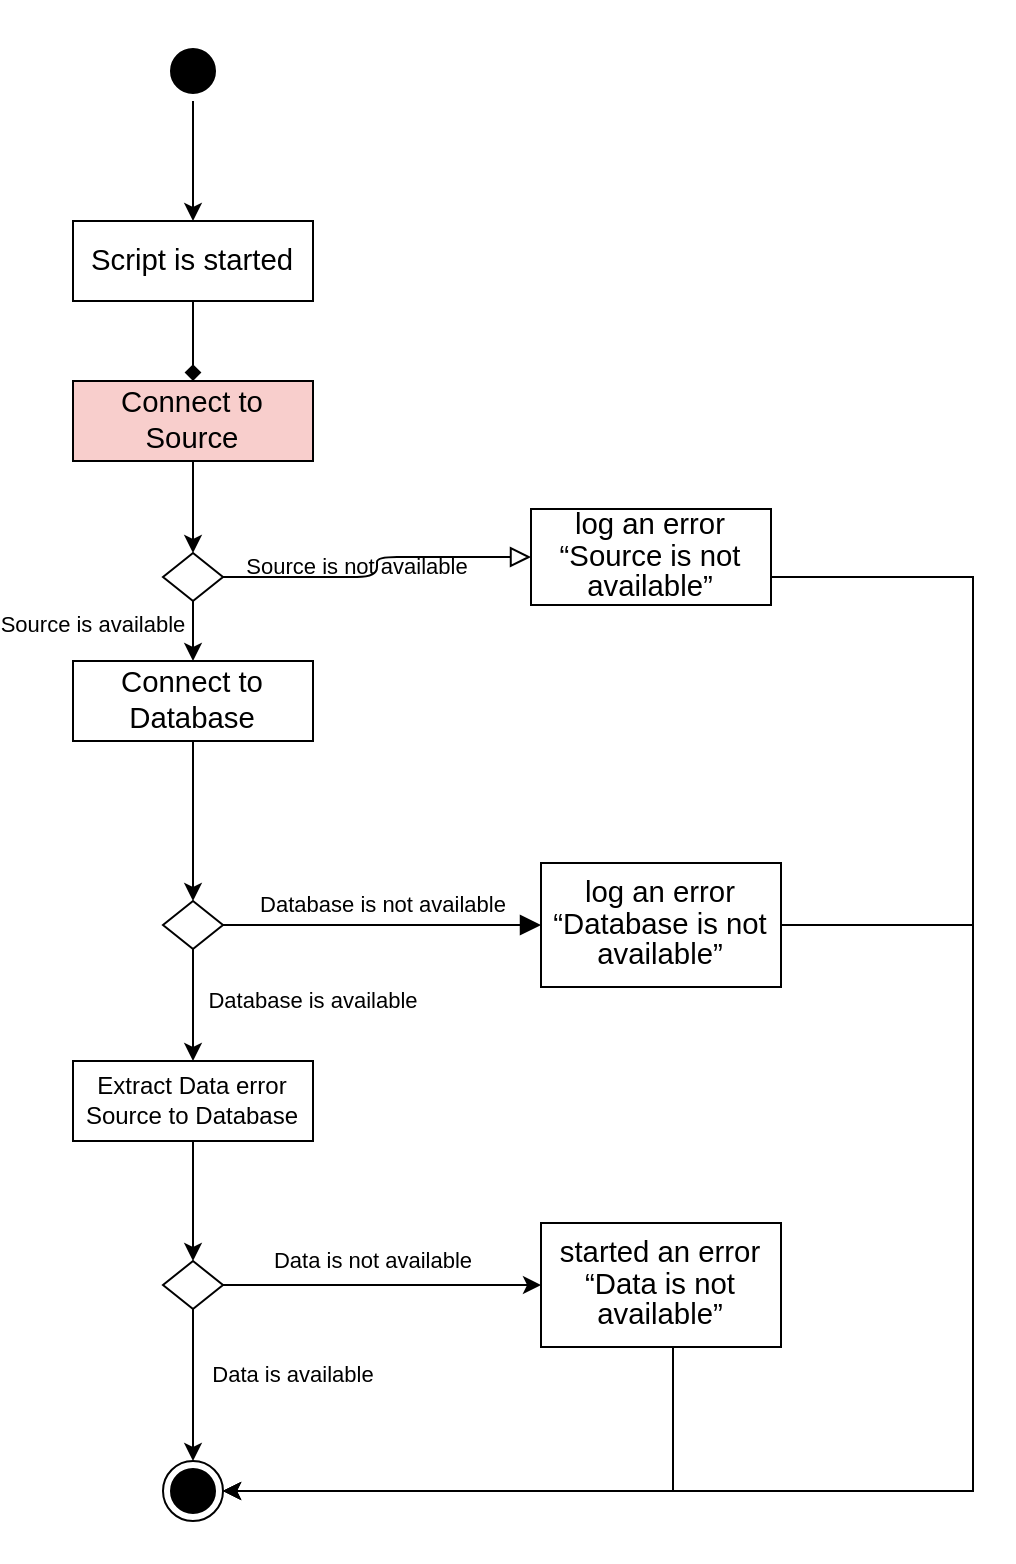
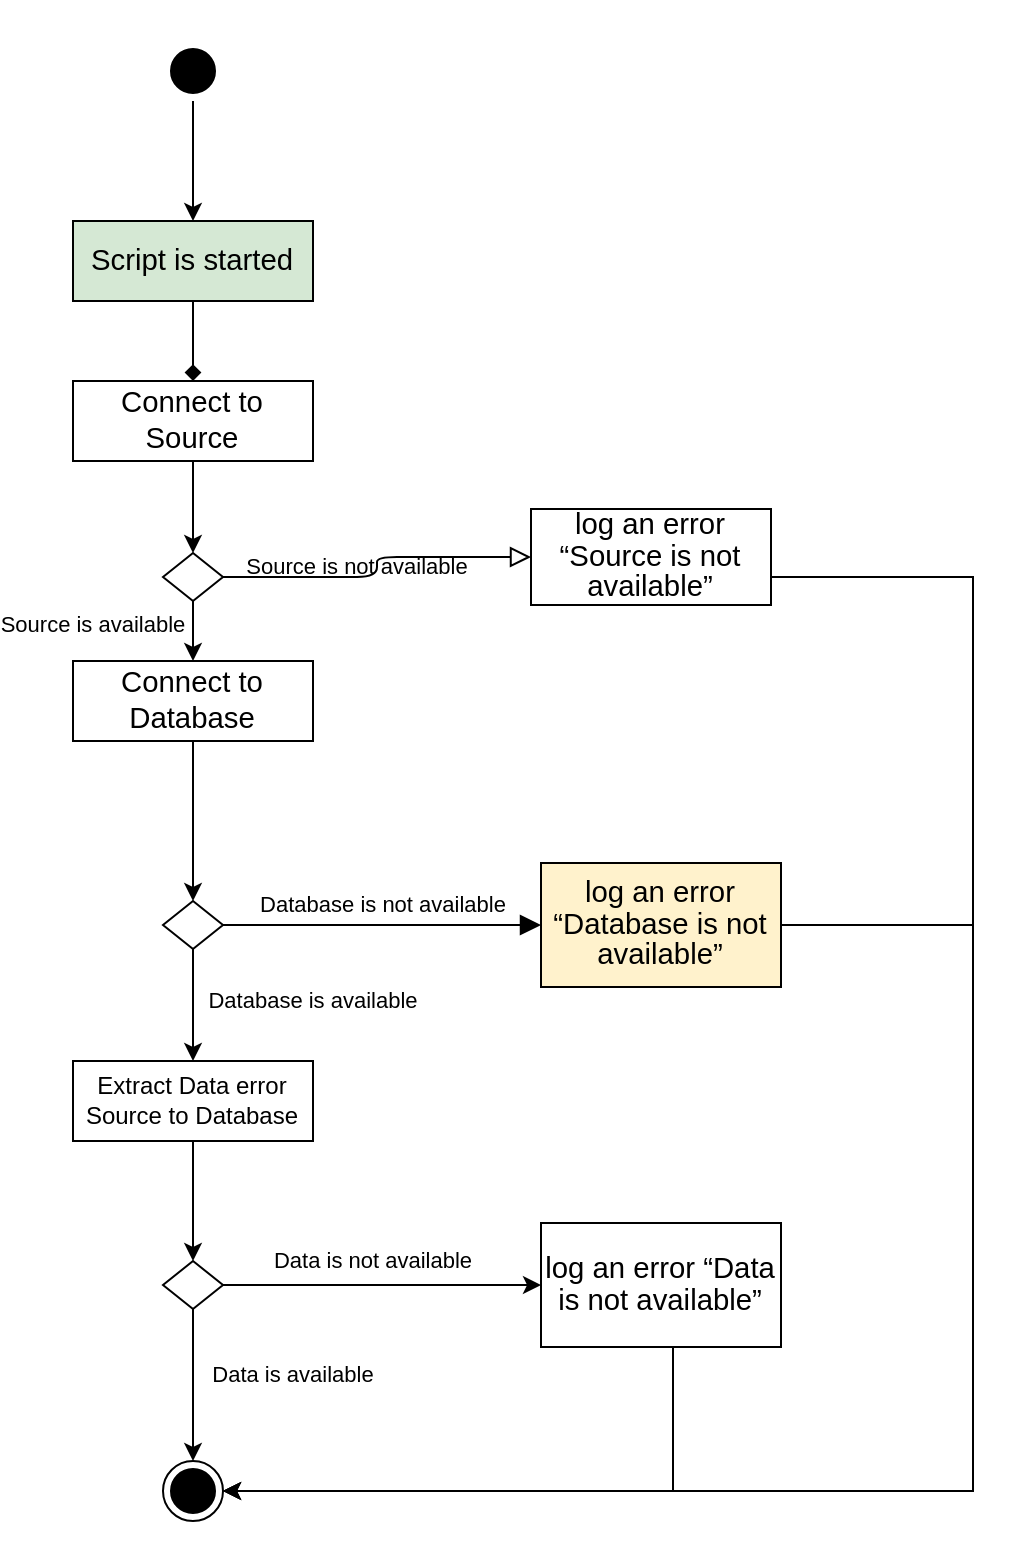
- <mxCell id="20" value="&lt;font face=&quot;calibri, sans-serif&quot;&gt;&lt;span style=&quot;font-size: 14.667px&quot;&gt;Script is started&lt;/span&gt;&lt;/font&gt;" style="whiteSpace=wrap;html=1;fontSize=12;glass=0;strokeWidth=1;shadow=0;" parent="1" vertex="1"><mxGeometry x="20" y="110" width="120" height="40" as="geometry" /></mxCell>
+ <mxCell id="20" value="&lt;font face=&quot;calibri, sans-serif&quot;&gt;&lt;span style=&quot;font-size: 14.667px&quot;&gt;Script is started&lt;/span&gt;&lt;/font&gt;" style="whiteSpace=wrap;html=1;fontSize=12;glass=0;strokeWidth=1;shadow=0;fillColor=#d5e8d4;" parent="1" vertex="1"><mxGeometry x="20" y="110" width="120" height="40" as="geometry" /></mxCell>
- <mxCell id="3" value="&lt;font face=&quot;calibri, sans-serif&quot;&gt;&lt;span style=&quot;font-size: 14.667px&quot;&gt;Connect to Source&lt;/span&gt;&lt;/font&gt;" style="whiteSpace=wrap;html=1;fontSize=12;glass=0;strokeWidth=1;shadow=0;fillColor=#f8cecc;" parent="1" vertex="1"><mxGeometry x="20" y="190" width="120" height="40" as="geometry" /></mxCell>
+ <mxCell id="3" value="&lt;font face=&quot;calibri, sans-serif&quot;&gt;&lt;span style=&quot;font-size: 14.667px&quot;&gt;Connect to Source&lt;/span&gt;&lt;/font&gt;" style="whiteSpace=wrap;html=1;fontSize=12;glass=0;strokeWidth=1;shadow=0;" parent="1" vertex="1"><mxGeometry x="20" y="190" width="120" height="40" as="geometry" /></mxCell>
- <mxCell id="15" value="&lt;span style=&quot;font-size: 11.0pt ; line-height: 107% ; font-family: &amp;#34;calibri&amp;#34; , sans-serif&quot;&gt;log an error “Database is not available”&lt;/span&gt;" style="whiteSpace=wrap;html=1;fontSize=12;glass=0;strokeWidth=1;shadow=0;" parent="1" vertex="1"><mxGeometry x="254" y="431" width="120" height="62" as="geometry" /></mxCell>
+ <mxCell id="15" value="&lt;span style=&quot;font-size: 11.0pt ; line-height: 107% ; font-family: &amp;#34;calibri&amp;#34; , sans-serif&quot;&gt;log an error “Database is not available”&lt;/span&gt;" style="whiteSpace=wrap;html=1;fontSize=12;glass=0;strokeWidth=1;shadow=0;fillColor=#fff2cc;" parent="1" vertex="1"><mxGeometry x="254" y="431" width="120" height="62" as="geometry" /></mxCell>
- <mxCell id="27" value="&lt;span style=&quot;font-size: 11.0pt ; line-height: 107% ; font-family: &amp;#34;calibri&amp;#34; , sans-serif&quot;&gt;started an error “Data is not available”&lt;/span&gt;" style="whiteSpace=wrap;html=1;fontSize=12;glass=0;strokeWidth=1;shadow=0;" parent="1" vertex="1"><mxGeometry x="254" y="611" width="120" height="62" as="geometry" /></mxCell>
+ <mxCell id="27" value="&lt;span style=&quot;font-size: 11.0pt ; line-height: 107% ; font-family: &amp;#34;calibri&amp;#34; , sans-serif&quot;&gt;log an error “Data is not available”&lt;/span&gt;" style="whiteSpace=wrap;html=1;fontSize=12;glass=0;strokeWidth=1;shadow=0;" parent="1" vertex="1"><mxGeometry x="254" y="611" width="120" height="62" as="geometry" /></mxCell>
